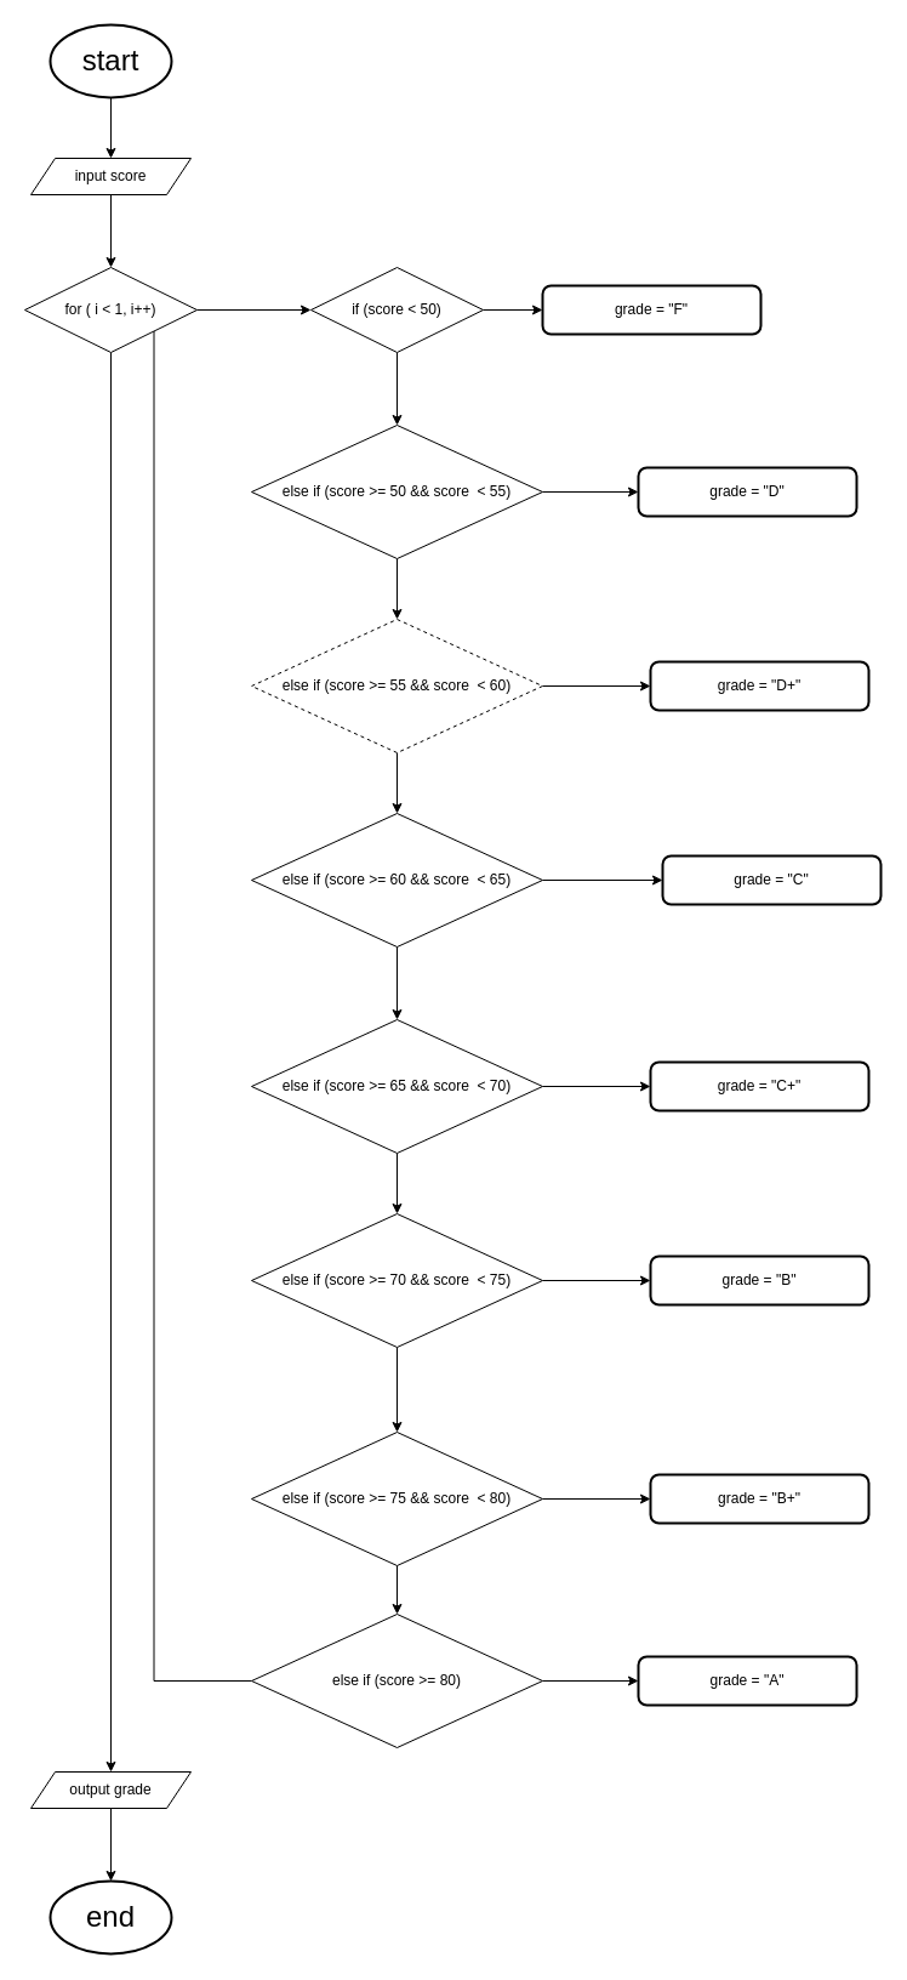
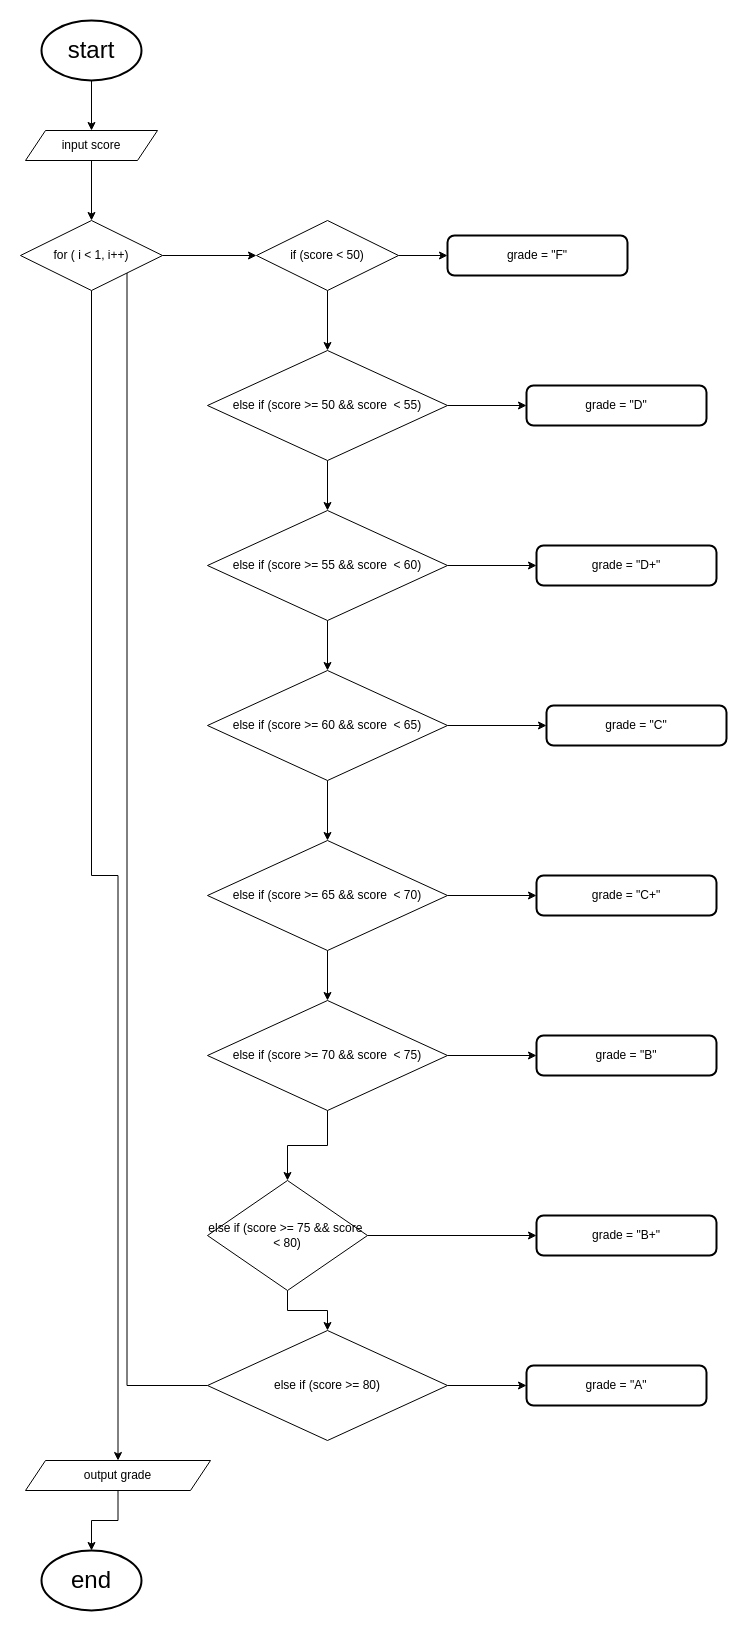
- <mxCell id="19" value="else if (score &amp;gt;= 55 &amp;amp;&amp;amp; score&amp;nbsp; &amp;lt; 60)" style="rhombus;whiteSpace=wrap;html=1;dashed=1;" vertex="1" parent="1"><mxGeometry x="207" y="510" width="240" height="110" as="geometry" /></mxCell>
+ <mxCell id="19" value="else if (score &amp;gt;= 55 &amp;amp;&amp;amp; score&amp;nbsp; &amp;lt; 60)" style="rhombus;whiteSpace=wrap;html=1;" vertex="1" parent="1"><mxGeometry x="207" y="510" width="240" height="110" as="geometry" /></mxCell>
- <mxCell id="28" value="else if (score &amp;gt;= 75 &amp;amp;&amp;amp; score&amp;nbsp; &amp;lt; 80)" style="rhombus;whiteSpace=wrap;html=1;" vertex="1" parent="1"><mxGeometry x="207" y="1180" width="240" height="110" as="geometry" /></mxCell>
+ <mxCell id="28" value="else if (score &amp;gt;= 75 &amp;amp;&amp;amp; score&amp;nbsp; &amp;lt; 80)" style="rhombus;whiteSpace=wrap;html=1;" vertex="1" parent="1"><mxGeometry x="207" y="1180" width="160" height="110" as="geometry" /></mxCell>
- <mxCell id="7" value="output grade" style="shape=parallelogram;perimeter=parallelogramPerimeter;whiteSpace=wrap;html=1;fixedSize=1;" vertex="1" parent="1"><mxGeometry x="25" y="1460" width="132" height="30" as="geometry" /></mxCell>
+ <mxCell id="7" value="output grade" style="shape=parallelogram;perimeter=parallelogramPerimeter;whiteSpace=wrap;html=1;fixedSize=1;" vertex="1" parent="1"><mxGeometry x="25" y="1460" width="185" height="30" as="geometry" /></mxCell>
